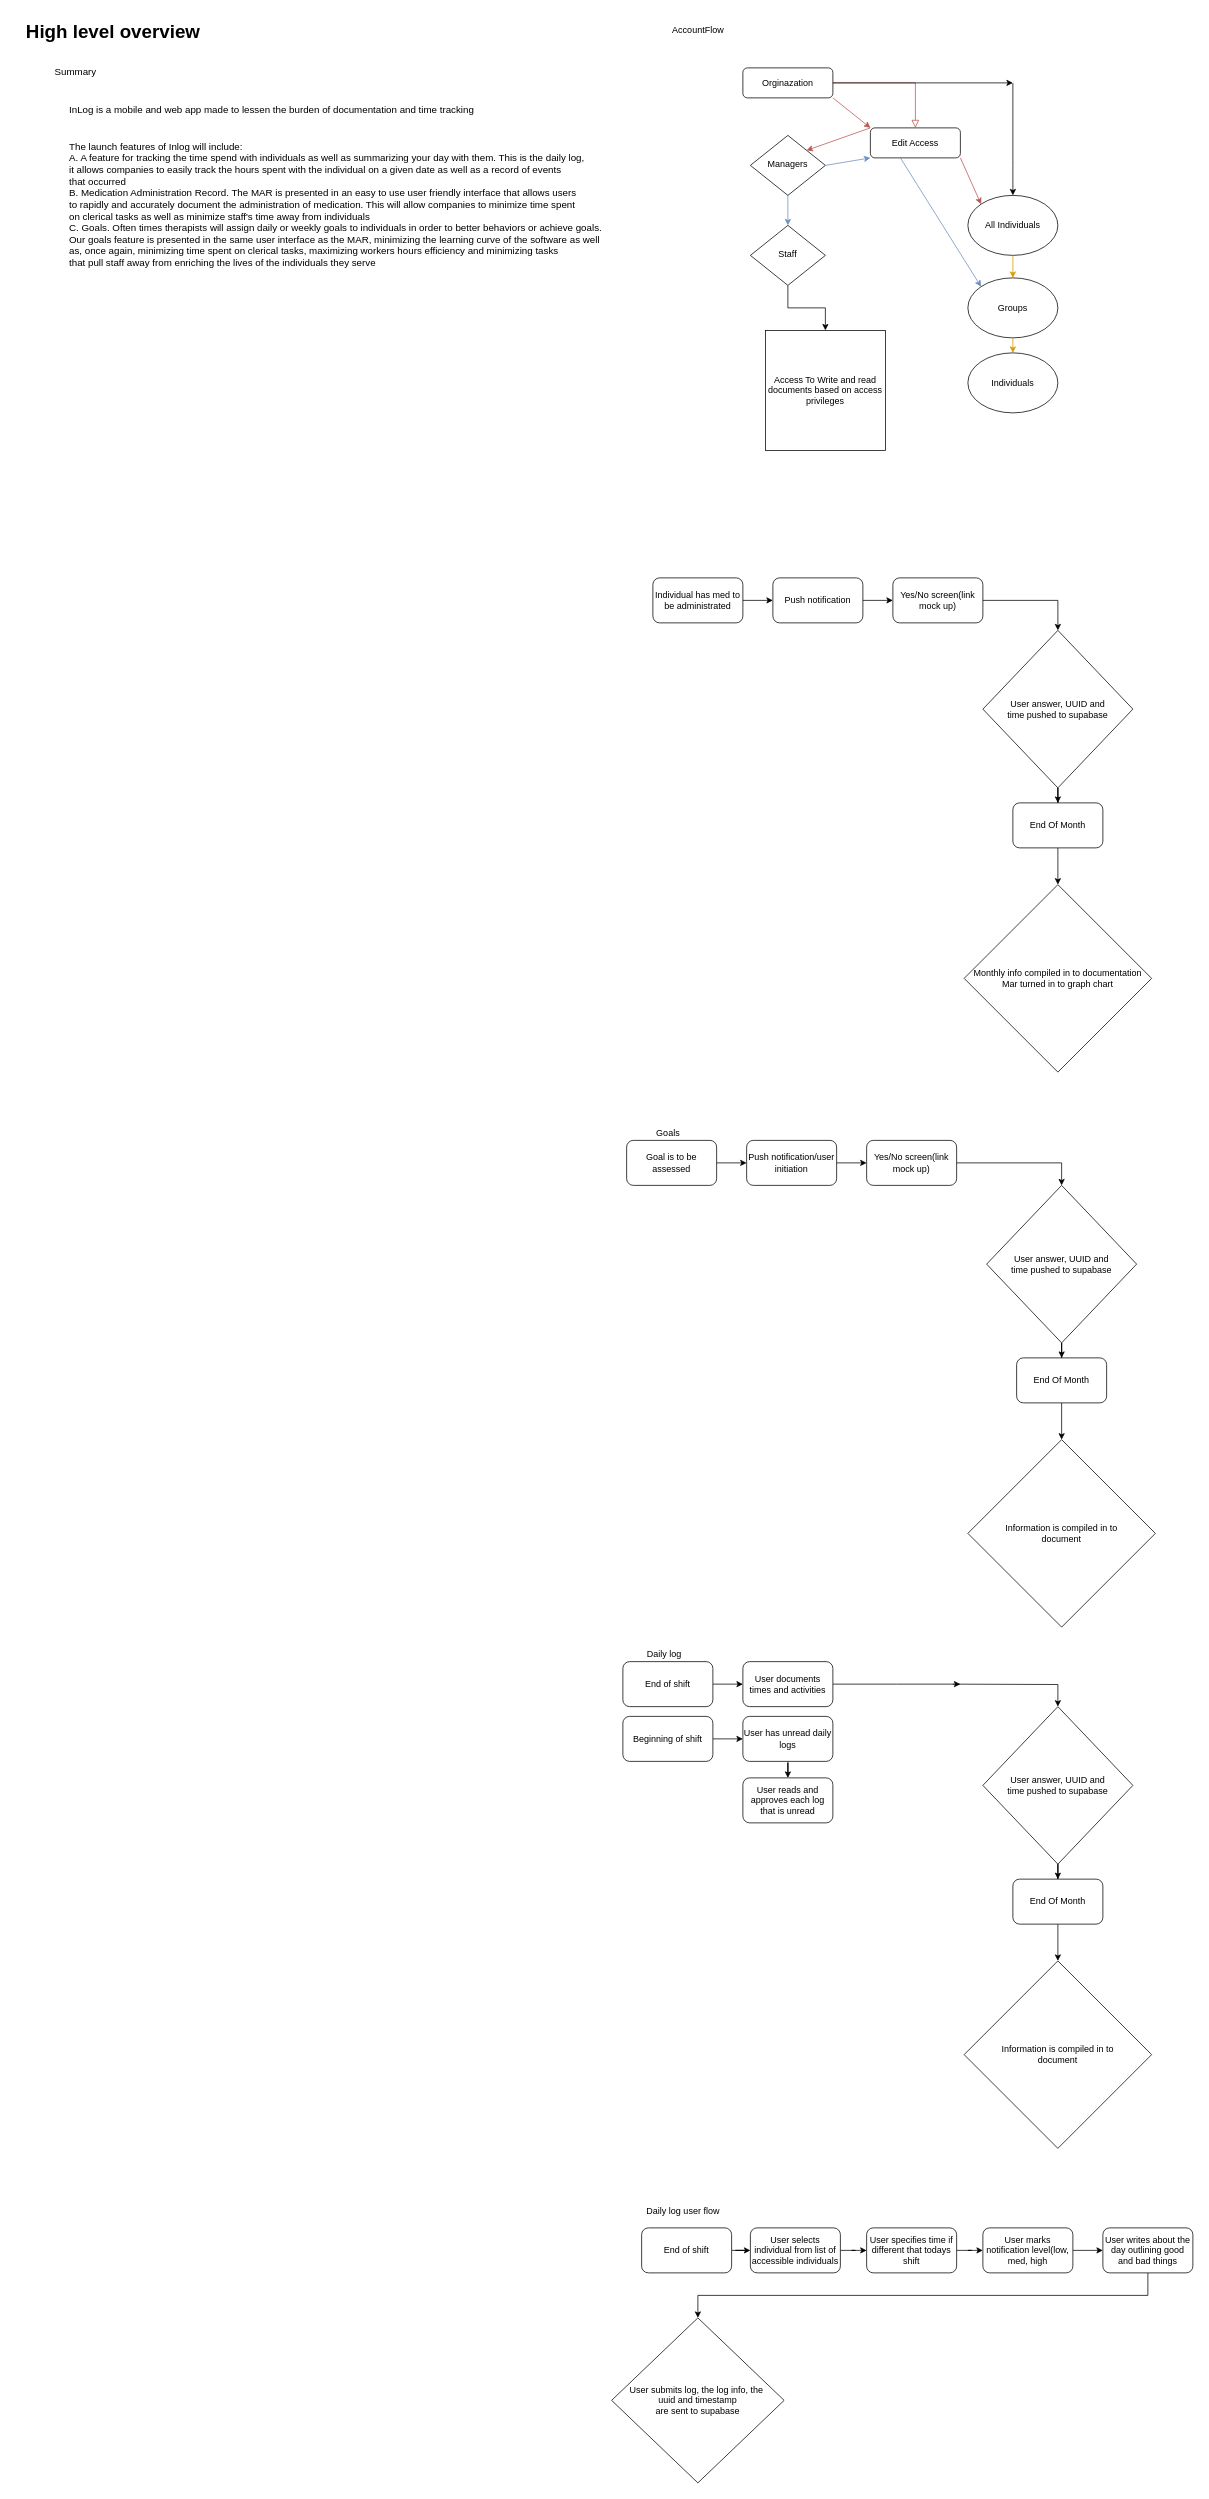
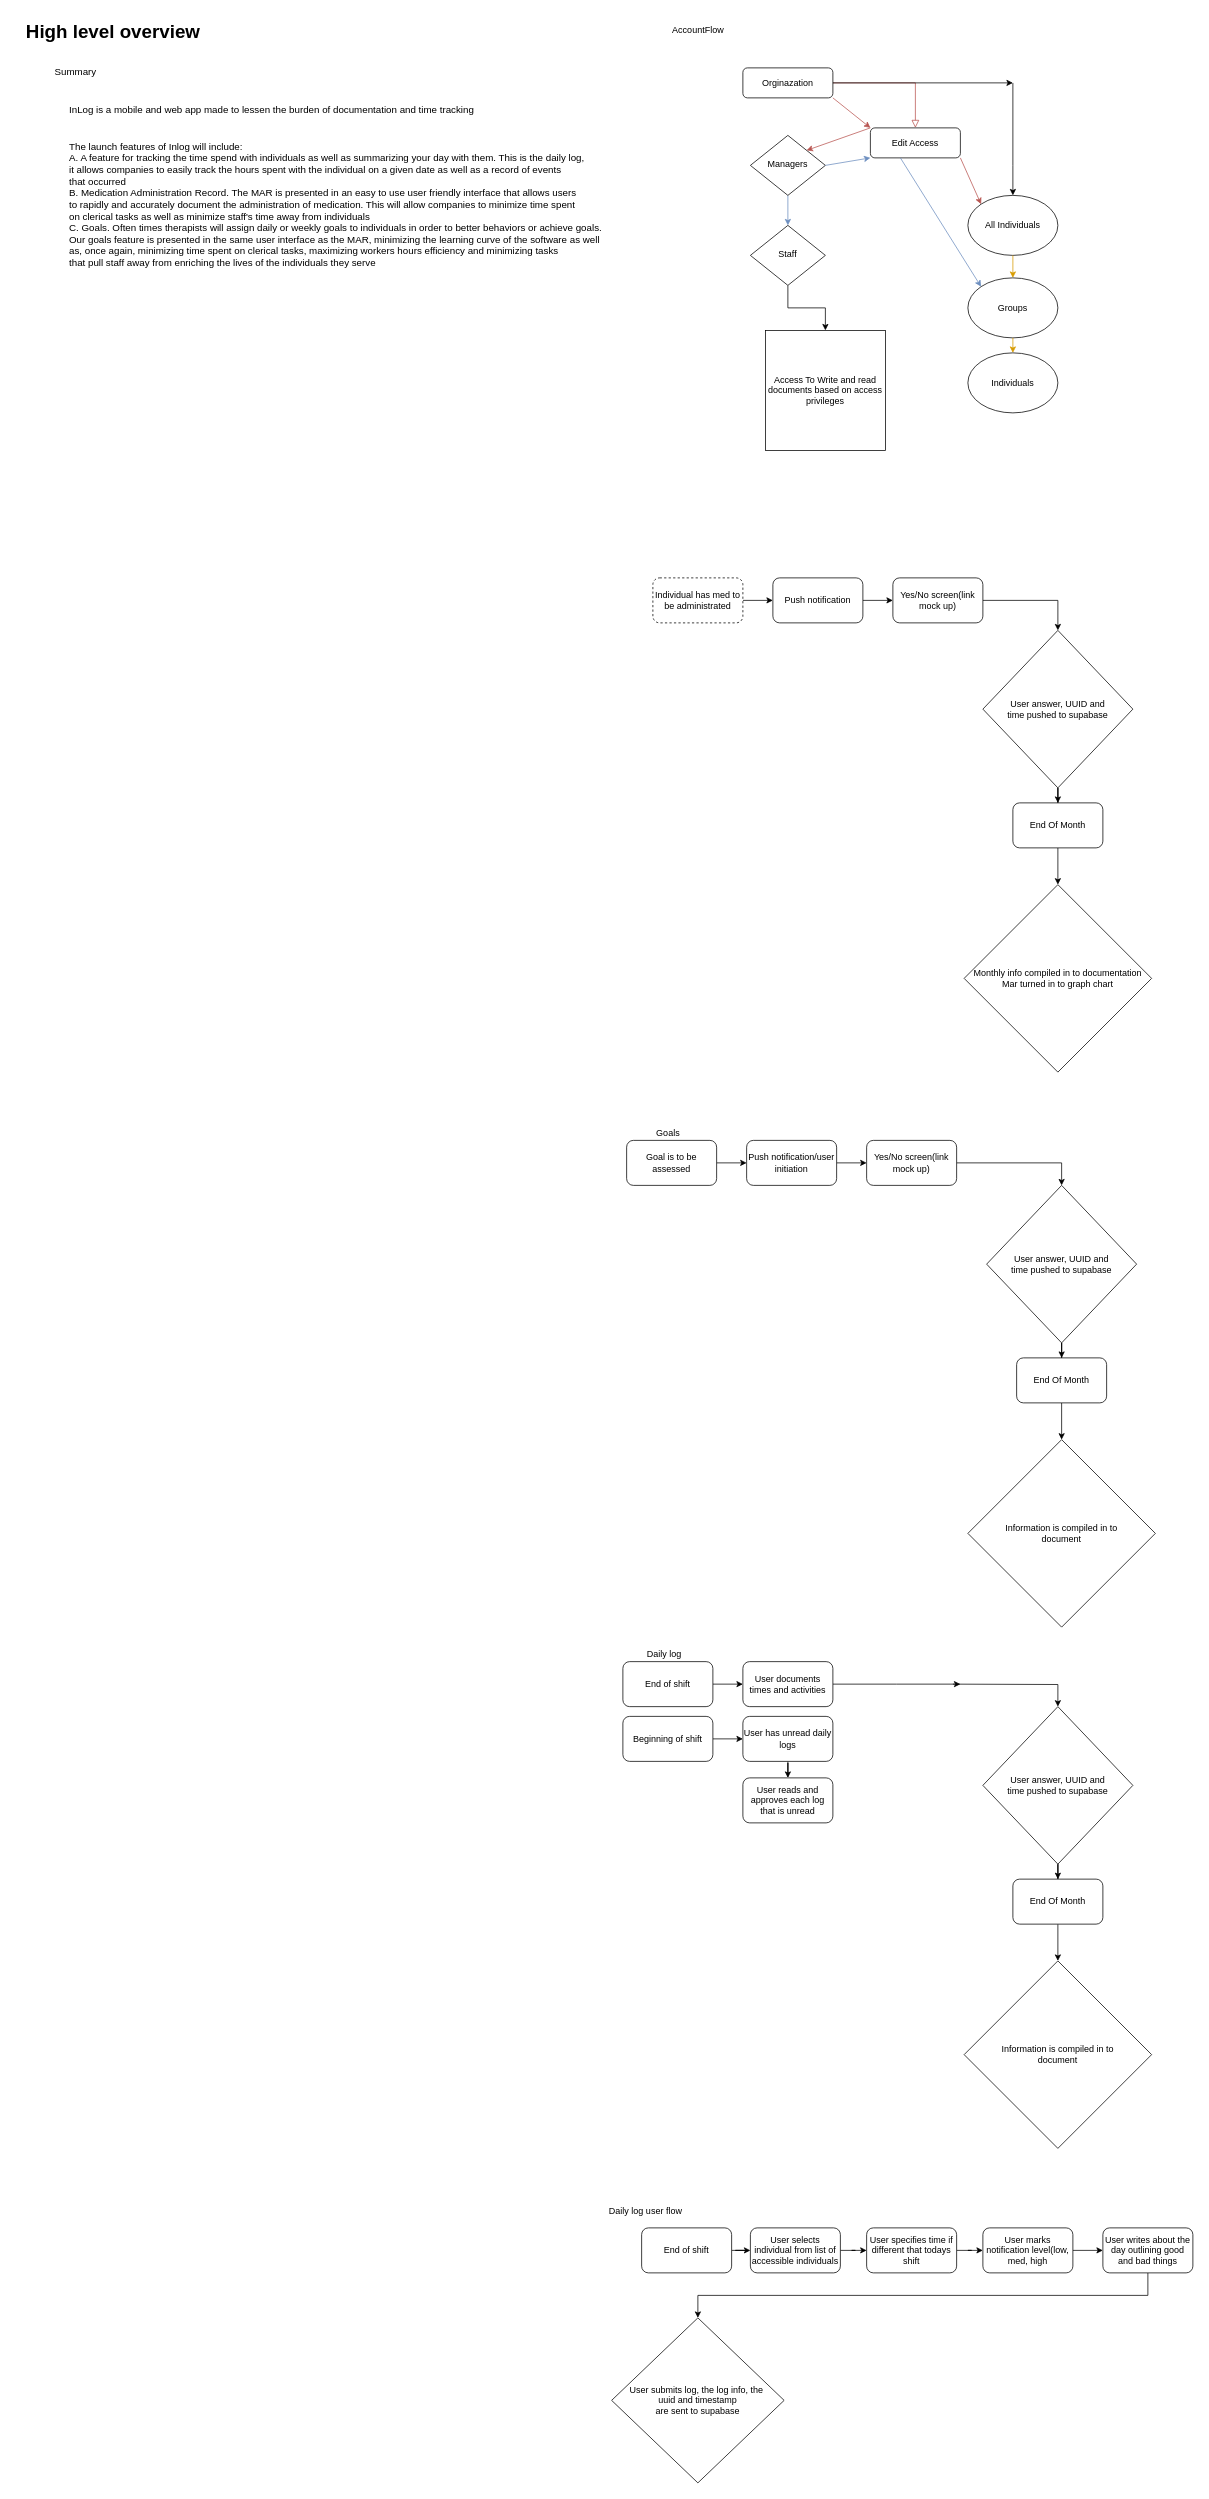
- <mxCell id="24" value="Individual has med to be administrated" style="rounded=1;whiteSpace=wrap;html=1;" parent="1" vertex="1"><mxGeometry x="870" y="770" width="120" height="60" as="geometry" /></mxCell>
+ <mxCell id="24" value="Individual has med to be administrated" style="rounded=1;whiteSpace=wrap;html=1;dashed=1;" parent="1" vertex="1"><mxGeometry x="870" y="770" width="120" height="60" as="geometry" /></mxCell>
- <mxCell id="62" value="Daily log user flow" style="text;html=1;align=center;verticalAlign=middle;resizable=0;points=[];autosize=1;strokeColor=none;fillColor=none;" parent="1" vertex="1"><mxGeometry x="850" y="2933" width="120" height="30" as="geometry" /></mxCell>
+ <mxCell id="62" value="Daily log user flow" style="text;html=1;align=center;verticalAlign=middle;resizable=0;points=[];autosize=1;strokeColor=none;fillColor=none;" parent="1" vertex="1"><mxGeometry x="800" y="2933" width="120" height="30" as="geometry" /></mxCell>
